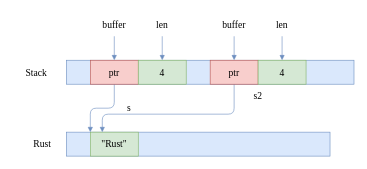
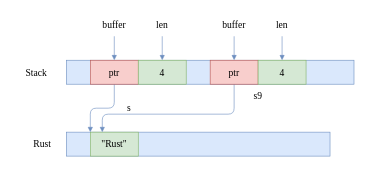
- <mxCell id="14" value="s2" style="text;html=1;align=center;verticalAlign=middle;whiteSpace=wrap;rounded=0;fontFamily=Ubuntu;fontSize=16;fontStyle=0;" parent="1" vertex="1"><mxGeometry x="390" y="140" width="80" height="40" as="geometry" /></mxCell>
+ <mxCell id="14" value="s9" style="text;html=1;align=center;verticalAlign=middle;whiteSpace=wrap;rounded=0;fontFamily=Ubuntu;fontSize=16;fontStyle=0;" parent="1" vertex="1"><mxGeometry x="390" y="140" width="80" height="40" as="geometry" /></mxCell>
